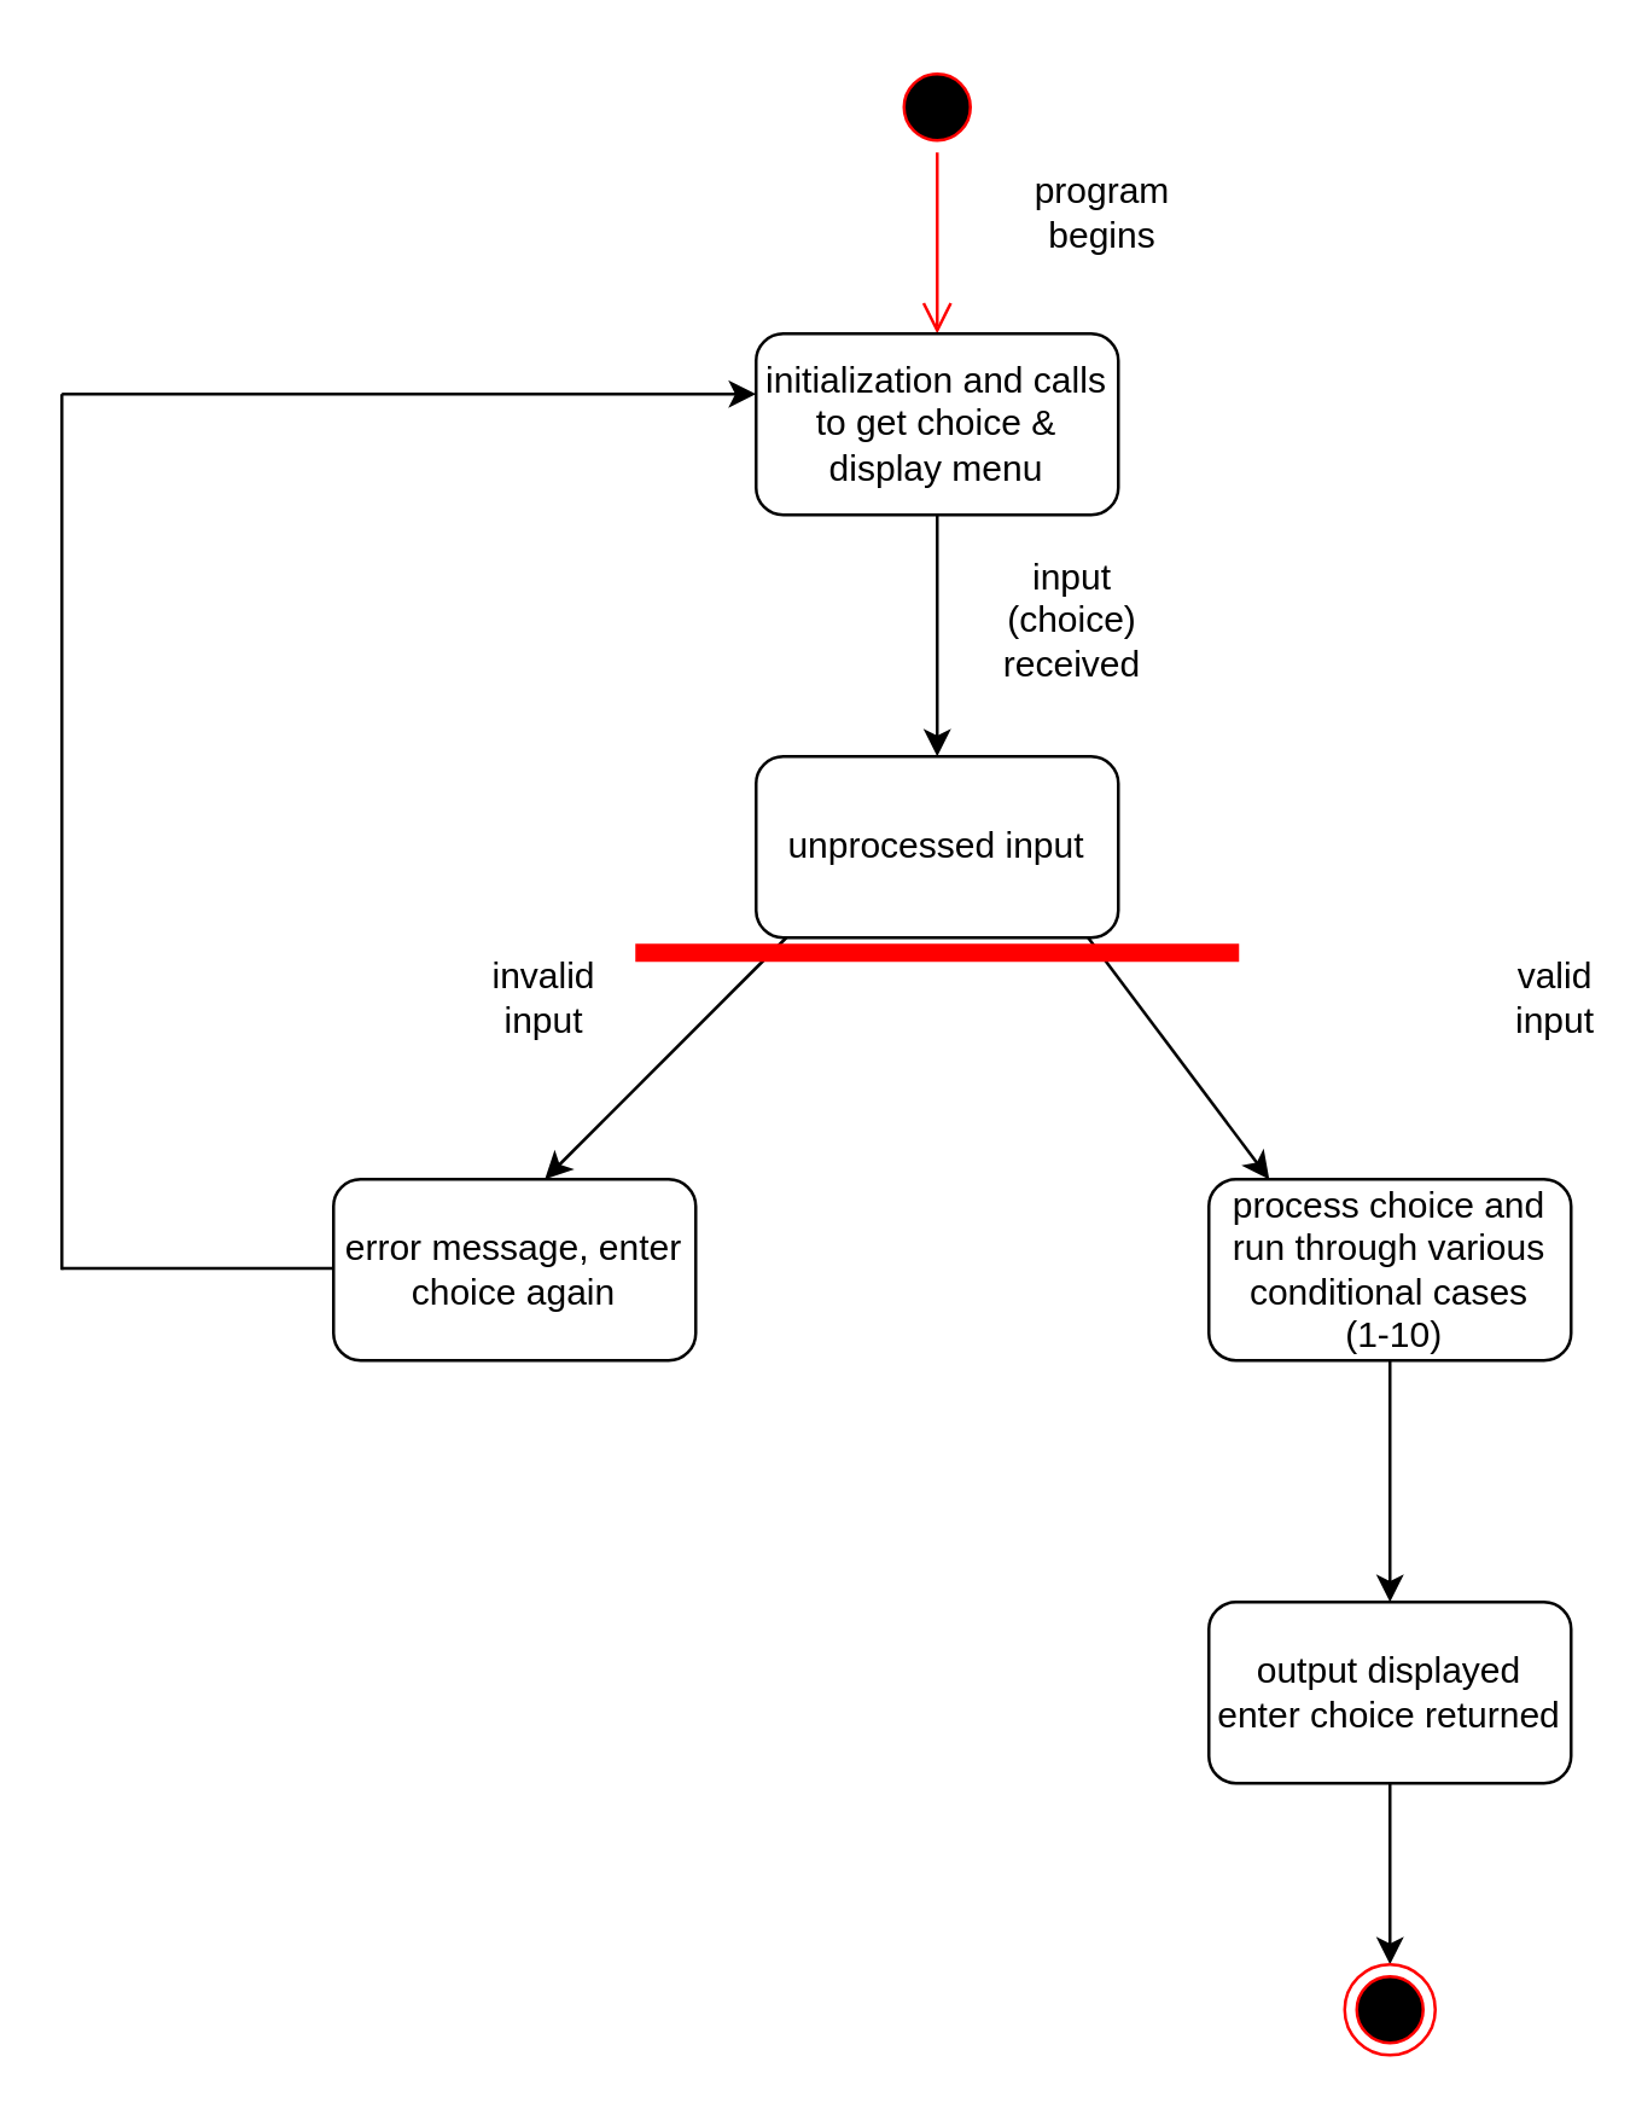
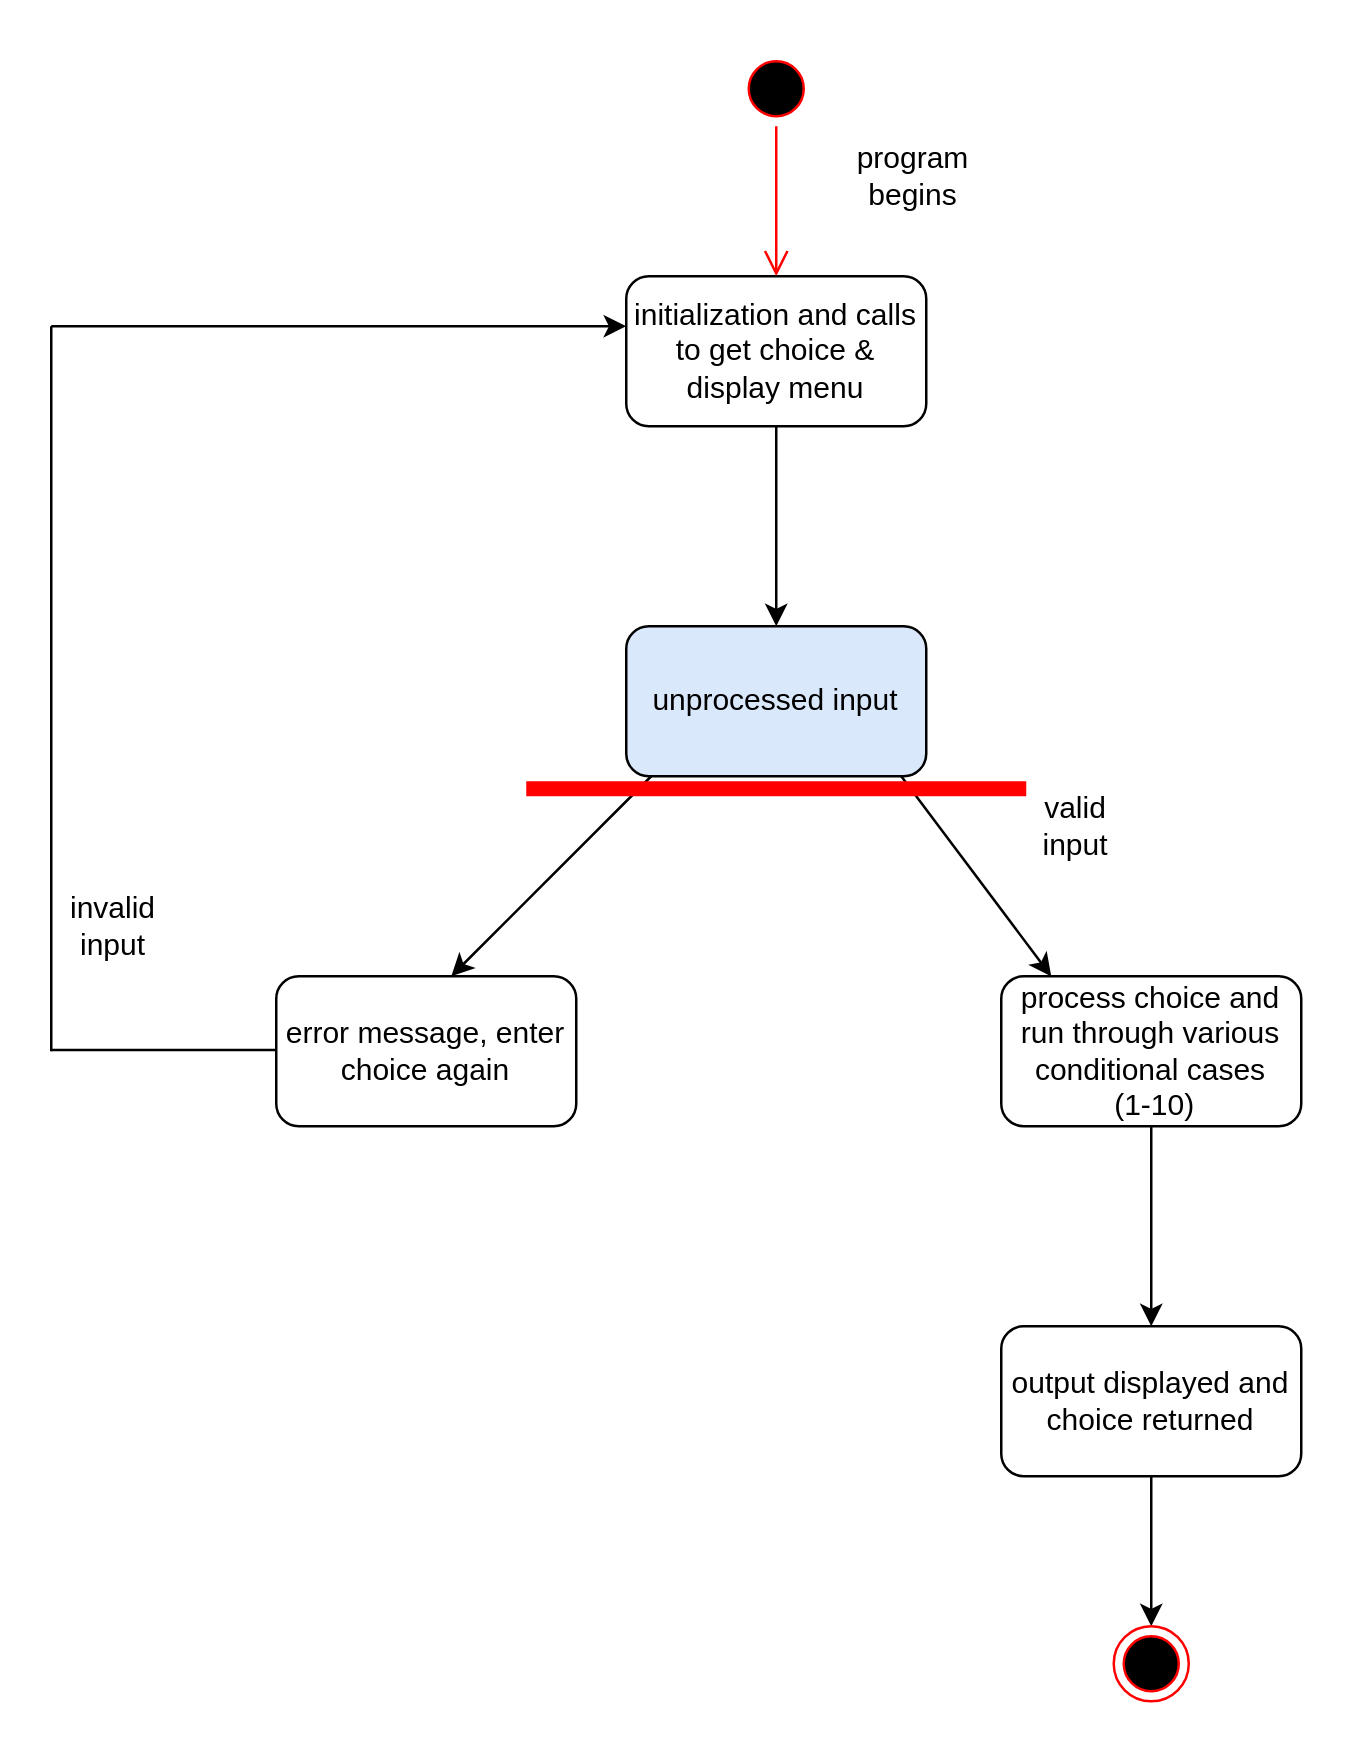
- <mxCell id="4" value="input (choice) received" style="text;html=1;strokeColor=none;fillColor=none;align=center;verticalAlign=middle;whiteSpace=wrap;rounded=0;" vertex="1" parent="1"><mxGeometry x="330" y="190" width="50" height="30" as="geometry" /></mxCell>
- <mxCell id="5" value="unprocessed input" style="rounded=1;whiteSpace=wrap;html=1;" vertex="1" parent="1"><mxGeometry x="250" y="250" width="120" height="60" as="geometry" /></mxCell>
+ <mxCell id="5" value="unprocessed input" style="rounded=1;whiteSpace=wrap;html=1;fillColor=#dae8fc;" vertex="1" parent="1"><mxGeometry x="250" y="250" width="120" height="60" as="geometry" /></mxCell>
- <mxCell id="8" value="invalid input" style="text;html=1;strokeColor=none;fillColor=none;align=center;verticalAlign=middle;whiteSpace=wrap;rounded=0;" vertex="1" parent="1"><mxGeometry x="160" y="320" width="40" height="20" as="geometry" /></mxCell>
+ <mxCell id="8" value="invalid input" style="text;html=1;strokeColor=none;fillColor=none;align=center;verticalAlign=middle;whiteSpace=wrap;rounded=0;" vertex="1" parent="1"><mxGeometry x="25" y="360" width="40" height="20" as="geometry" /></mxCell>
- <mxCell id="9" value="valid input" style="text;html=1;strokeColor=none;fillColor=none;align=center;verticalAlign=middle;whiteSpace=wrap;rounded=0;" vertex="1" parent="1"><mxGeometry x="495" y="320" width="40" height="20" as="geometry" /></mxCell>
+ <mxCell id="9" value="valid input" style="text;html=1;strokeColor=none;fillColor=none;align=center;verticalAlign=middle;whiteSpace=wrap;rounded=0;" vertex="1" parent="1"><mxGeometry x="410" y="320" width="40" height="20" as="geometry" /></mxCell>
- <mxCell id="21" value="output displayed enter choice returned" style="rounded=1;whiteSpace=wrap;html=1;" vertex="1" parent="1"><mxGeometry x="400" y="530" width="120" height="60" as="geometry" /></mxCell>
+ <mxCell id="21" value="output displayed and choice returned" style="rounded=1;whiteSpace=wrap;html=1;" vertex="1" parent="1"><mxGeometry x="400" y="530" width="120" height="60" as="geometry" /></mxCell>
